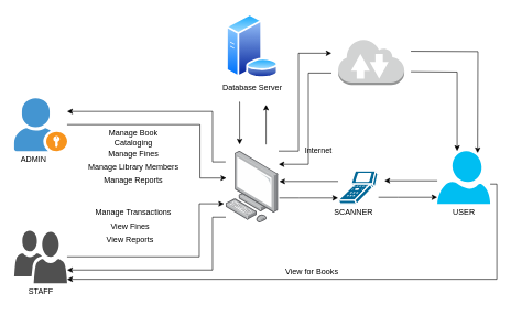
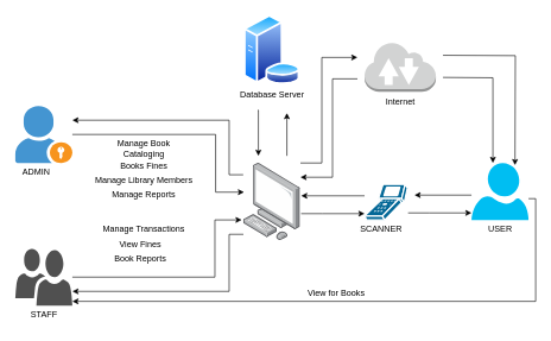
- <mxCell id="37" value="Internet" style="text;html=1;align=center;verticalAlign=middle;resizable=0;points=[];autosize=1;strokeColor=none;fillColor=none;" vertex="1" parent="1"><mxGeometry x="451" y="213" width="60" height="30" as="geometry" /></mxCell>
+ <mxCell id="37" value="Internet" style="text;html=1;align=center;verticalAlign=middle;resizable=0;points=[];autosize=1;strokeColor=none;fillColor=none;" vertex="1" parent="1"><mxGeometry x="531" y="128" width="60" height="30" as="geometry" /></mxCell>
- <mxCell id="8" value="Manage Fines" style="text;html=1;align=center;verticalAlign=middle;resizable=0;points=[];autosize=1;strokeColor=none;fillColor=none;" parent="1" vertex="1"><mxGeometry x="151" y="218" width="100" height="30" as="geometry" /></mxCell>
+ <mxCell id="8" value="Books Fines" style="text;html=1;align=center;verticalAlign=middle;resizable=0;points=[];autosize=1;strokeColor=none;fillColor=none;" parent="1" vertex="1"><mxGeometry x="151" y="218" width="100" height="30" as="geometry" /></mxCell>
- <mxCell id="15" value="View Reports" style="text;html=1;align=center;verticalAlign=middle;resizable=0;points=[];autosize=1;strokeColor=none;fillColor=none;" parent="1" vertex="1"><mxGeometry x="151" y="348" width="90" height="30" as="geometry" /></mxCell>
+ <mxCell id="15" value="Book Reports" style="text;html=1;align=center;verticalAlign=middle;resizable=0;points=[];autosize=1;strokeColor=none;fillColor=none;" parent="1" vertex="1"><mxGeometry x="151" y="348" width="90" height="30" as="geometry" /></mxCell>
